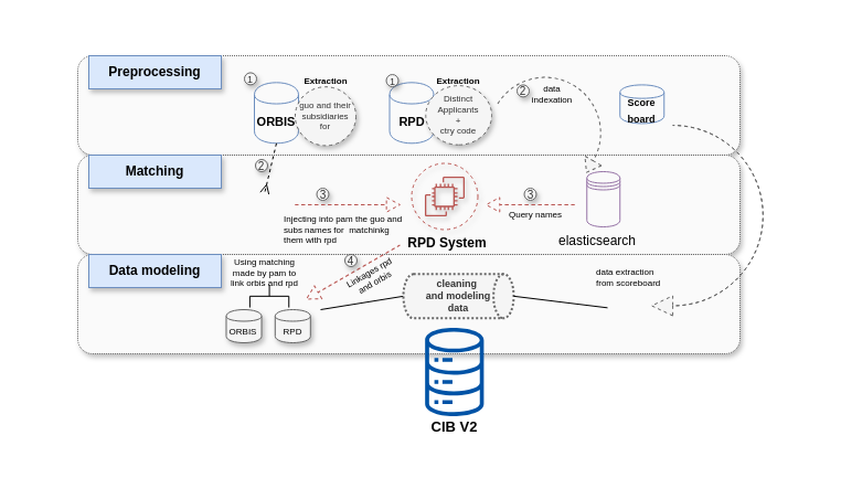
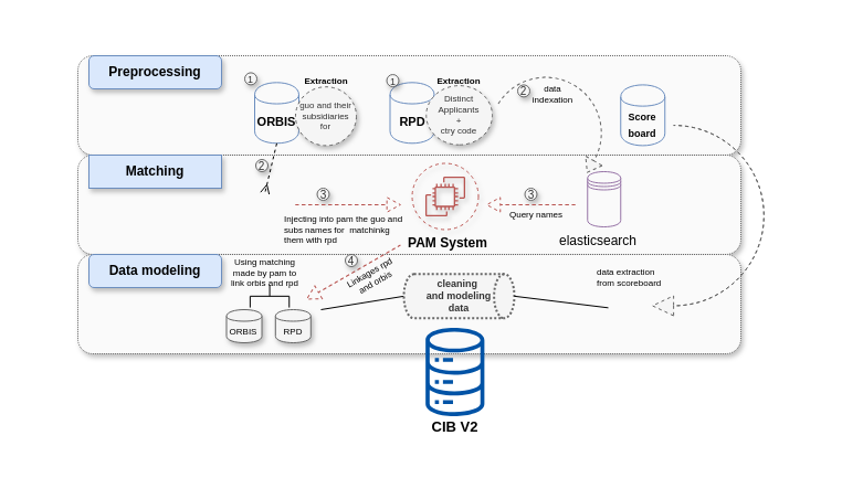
- <mxCell id="5" value="&lt;b&gt;Preprocessing&lt;/b&gt;" style="rounded=0;whiteSpace=wrap;html=1;shadow=1;strokeColor=#6c8ebf;fillColor=#dae8fc;" parent="1" vertex="1"><mxGeometry x="80" y="50" width="120" height="30" as="geometry" /></mxCell>
+ <mxCell id="5" value="&lt;b&gt;Preprocessing&lt;/b&gt;" style="whiteSpace=wrap;html=1;shadow=1;strokeColor=#6c8ebf;fillColor=#dae8fc;rounded=1;" parent="1" vertex="1"><mxGeometry x="80" y="50" width="120" height="30" as="geometry" /></mxCell>
- <mxCell id="12" value="&lt;font style=&quot;font-size: 9px&quot;&gt;&lt;b&gt;Score&lt;br&gt;board&lt;/b&gt;&lt;/font&gt;" style="shape=cylinder;whiteSpace=wrap;html=1;boundedLbl=1;backgroundOutline=1;shadow=0;strokeColor=#6c8ebf;fillColor=none;" parent="1" vertex="1"><mxGeometry x="561.25" y="76.4" width="40" height="35" as="geometry" /></mxCell>
+ <mxCell id="12" value="&lt;font style=&quot;font-size: 9px&quot;&gt;&lt;b&gt;Score&lt;br&gt;board&lt;/b&gt;&lt;/font&gt;" style="shape=cylinder;whiteSpace=wrap;html=1;boundedLbl=1;backgroundOutline=1;shadow=0;strokeColor=#6c8ebf;fillColor=none;" parent="1" vertex="1"><mxGeometry x="561.25" y="76.4" width="40" height="55" as="geometry" /></mxCell>
- <mxCell id="9" value="&lt;b&gt;RPD System&lt;/b&gt;" style="text;html=1;strokeColor=none;fillColor=none;align=center;verticalAlign=middle;whiteSpace=wrap;rounded=0;shadow=1;" parent="1" vertex="1"><mxGeometry x="365" y="210" width="80" height="20" as="geometry" /></mxCell>
+ <mxCell id="9" value="&lt;b&gt;PAM System&lt;/b&gt;" style="text;html=1;strokeColor=none;fillColor=none;align=center;verticalAlign=middle;whiteSpace=wrap;rounded=0;shadow=1;" parent="1" vertex="1"><mxGeometry x="365" y="210" width="80" height="20" as="geometry" /></mxCell>
- <mxCell id="11" value="&lt;b&gt;Data modeling&lt;/b&gt;" style="rounded=0;whiteSpace=wrap;html=1;shadow=1;strokeColor=#6c8ebf;fillColor=#dae8fc;" parent="1" vertex="1"><mxGeometry x="80" y="230" width="120" height="30" as="geometry" /></mxCell>
+ <mxCell id="11" value="&lt;b&gt;Data modeling&lt;/b&gt;" style="whiteSpace=wrap;html=1;shadow=1;strokeColor=#6c8ebf;fillColor=#dae8fc;rounded=1;" parent="1" vertex="1"><mxGeometry x="80" y="230" width="120" height="30" as="geometry" /></mxCell>
